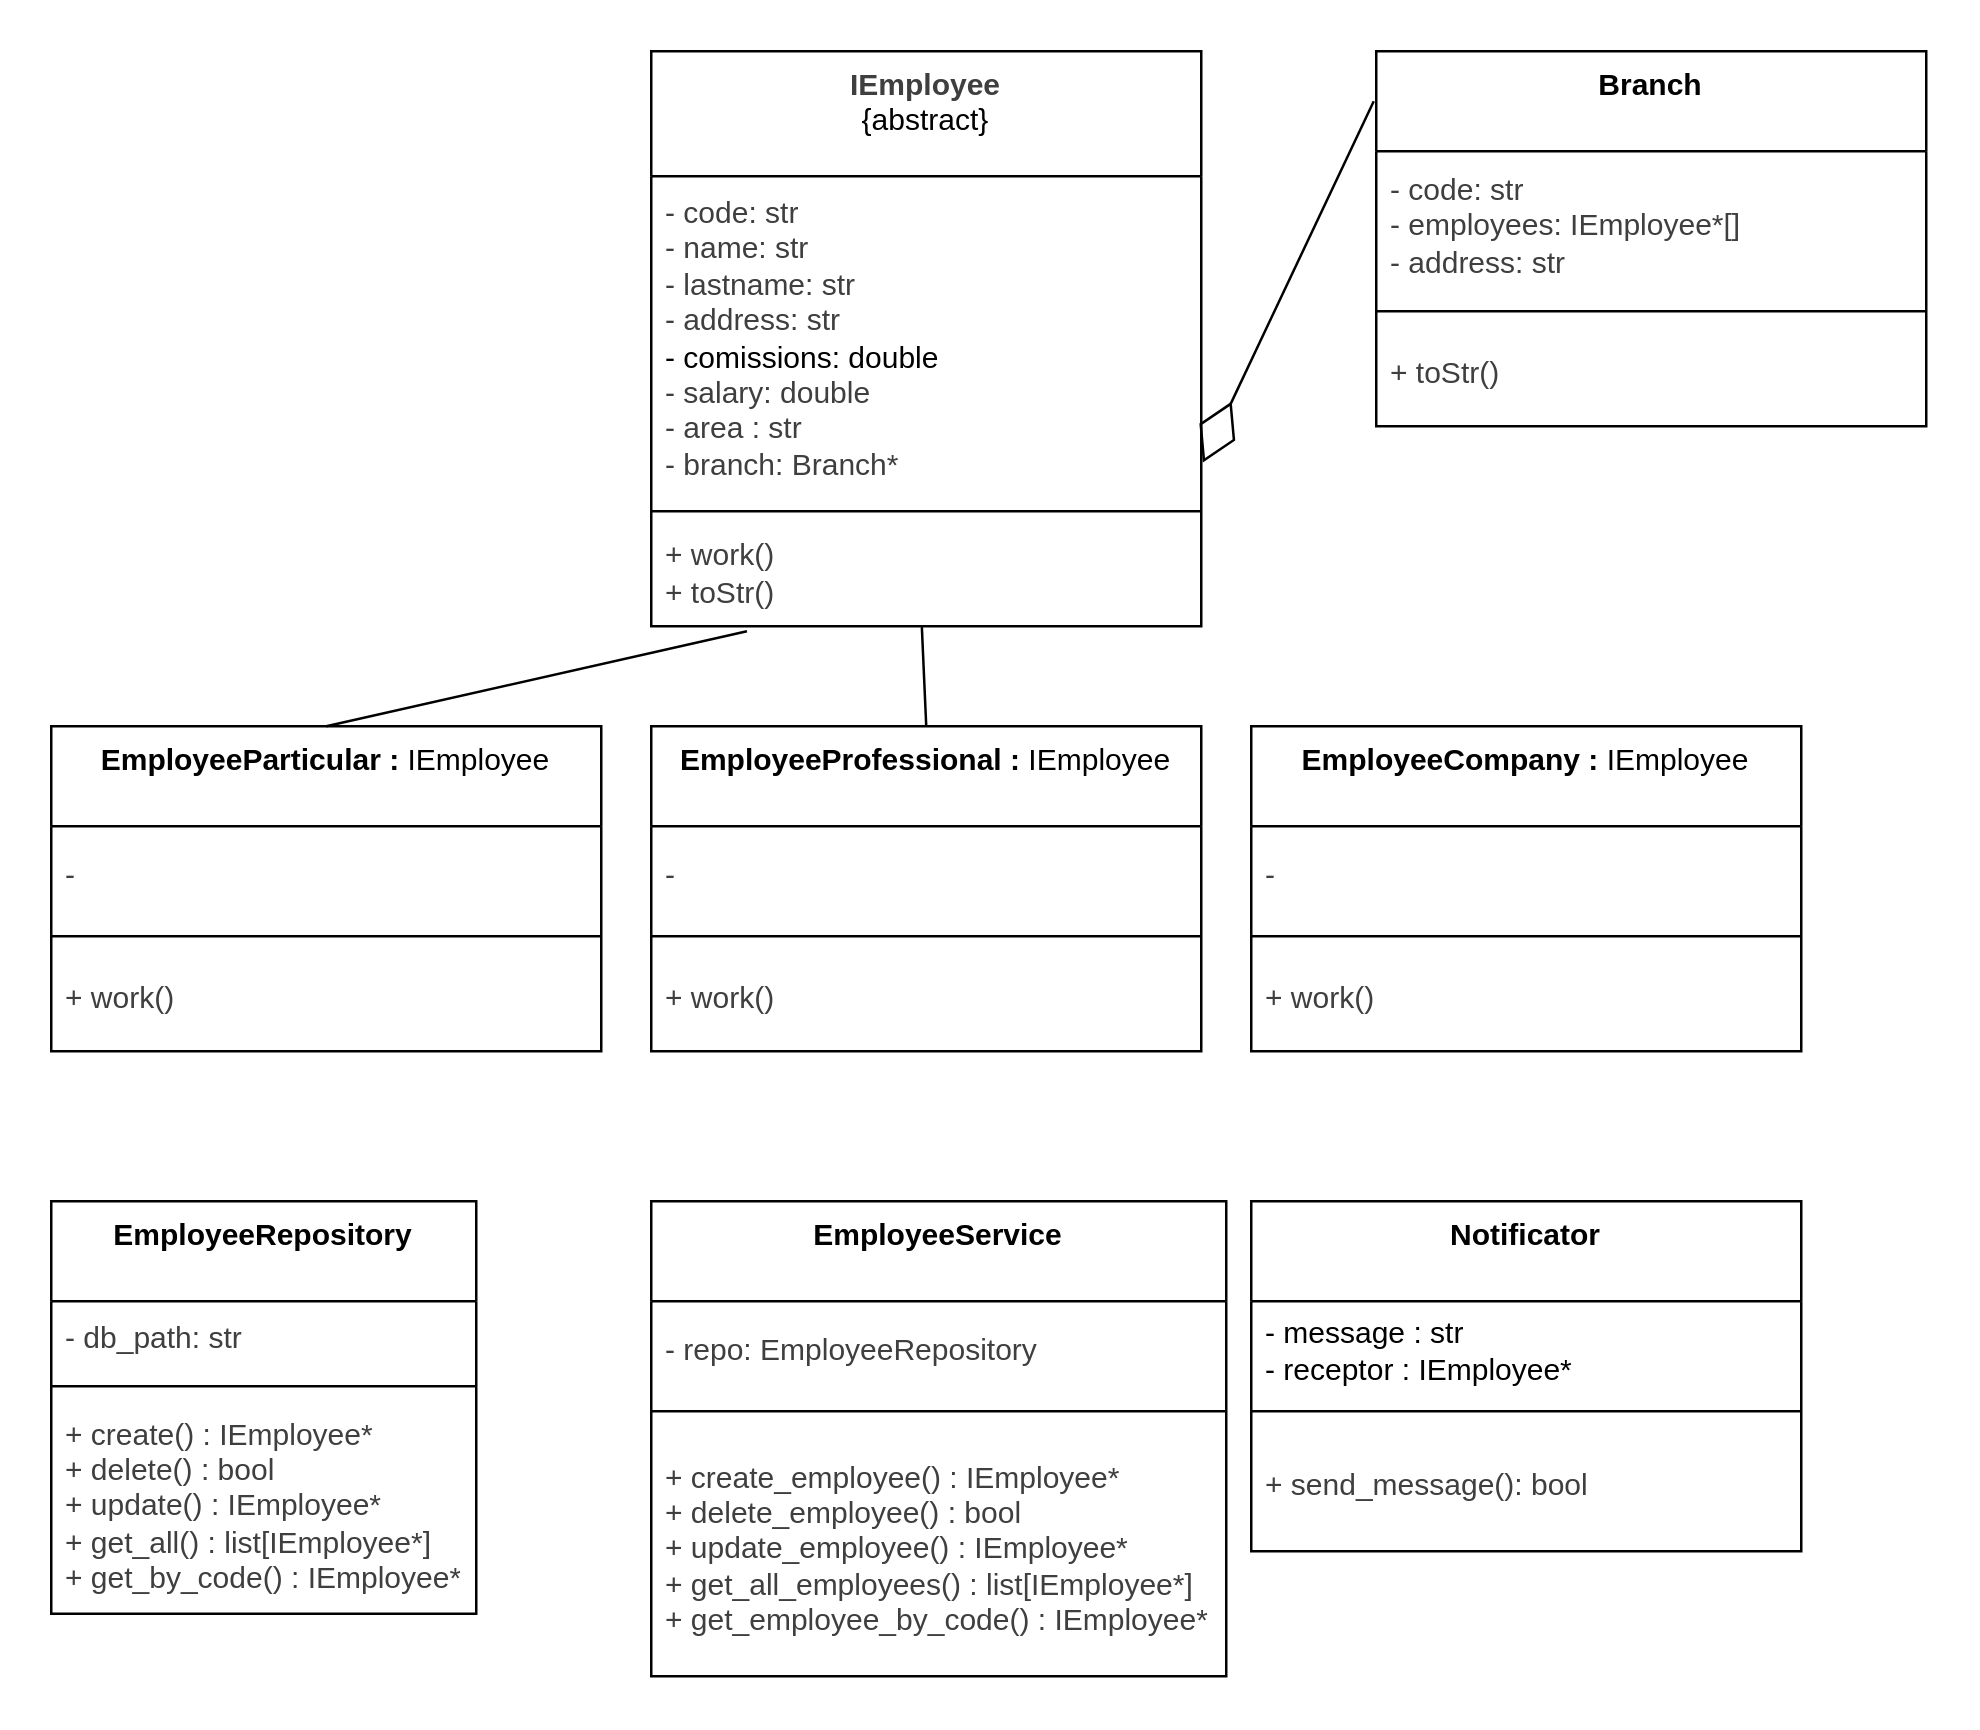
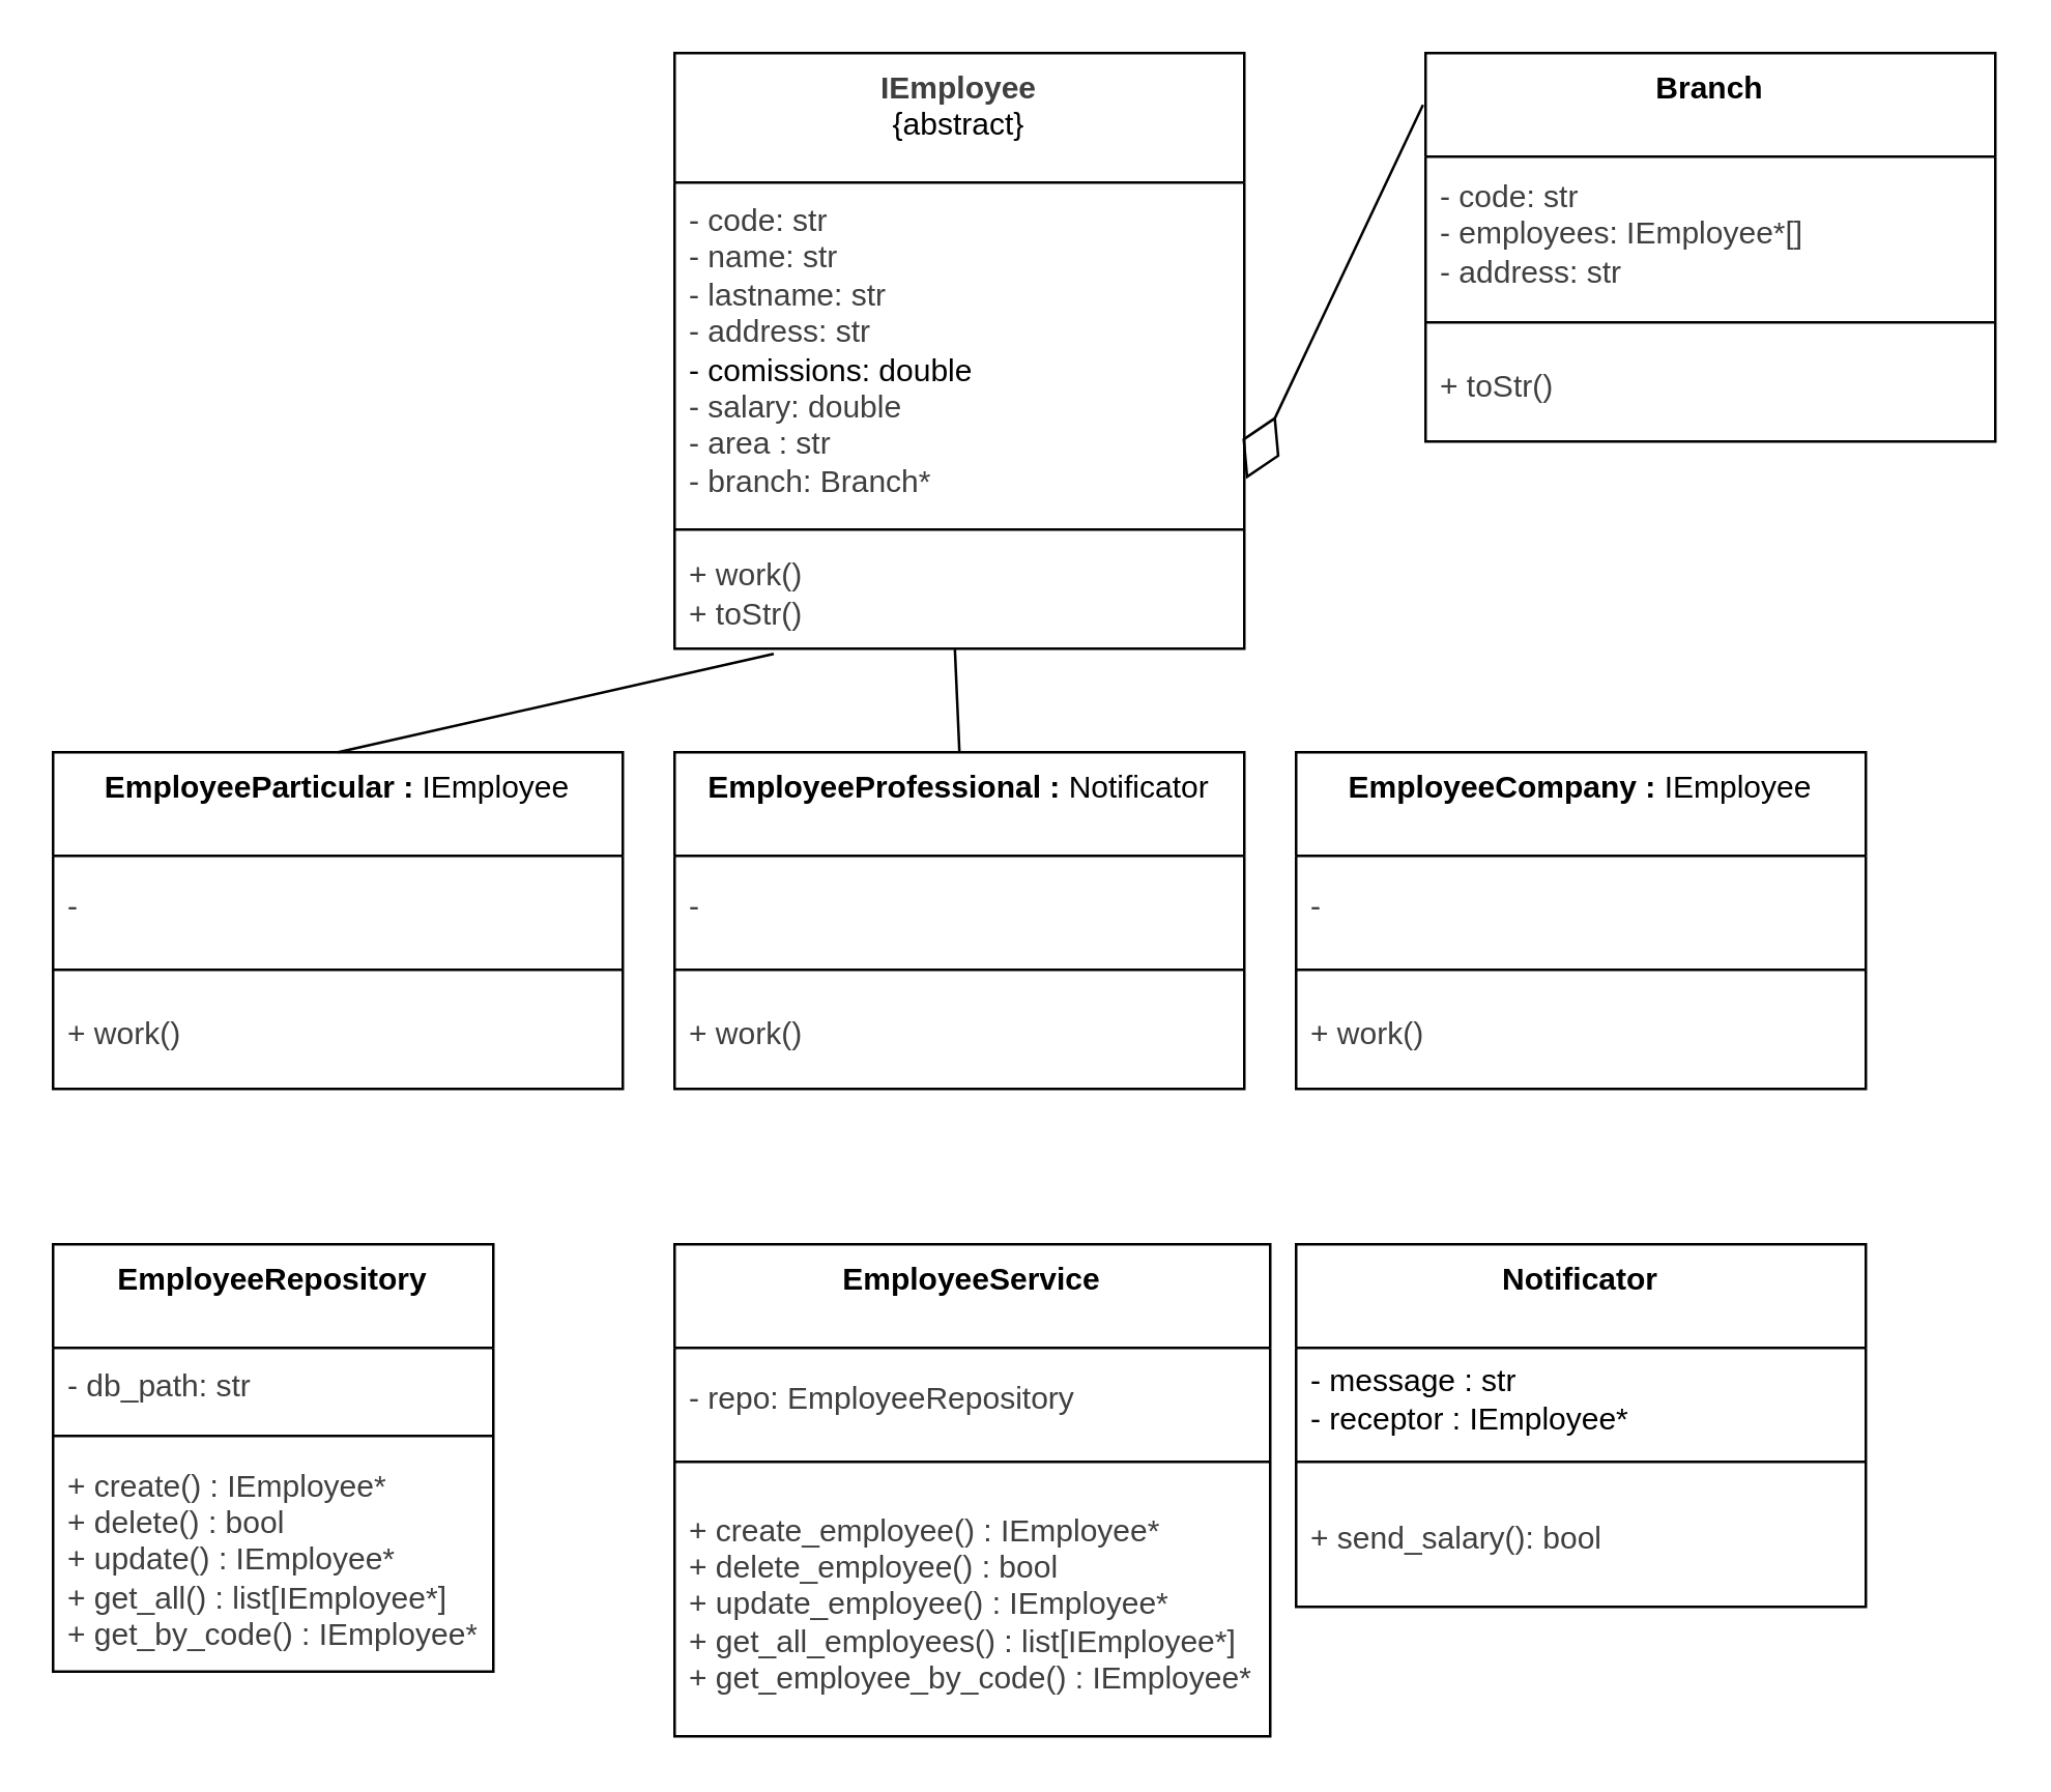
- <mxCell id="15" value="&lt;span style=&quot;color: rgb(0, 0, 0);&quot;&gt;&lt;b&gt;EmployeeProfessional : &lt;/b&gt;IEmployee&lt;/span&gt;" style="swimlane;fontStyle=0;align=center;verticalAlign=top;childLayout=stackLayout;horizontal=1;startSize=40;horizontalStack=0;resizeParent=1;resizeParentMax=0;resizeLast=0;collapsible=0;marginBottom=0;html=1;whiteSpace=wrap;" parent="1" vertex="1"><mxGeometry x="260" y="290" width="220" height="130" as="geometry" /></mxCell>
+ <mxCell id="15" value="&lt;span style=&quot;color: rgb(0, 0, 0);&quot;&gt;&lt;b&gt;EmployeeProfessional : &lt;/b&gt;Notificator&lt;/span&gt;" style="swimlane;fontStyle=0;align=center;verticalAlign=top;childLayout=stackLayout;horizontal=1;startSize=40;horizontalStack=0;resizeParent=1;resizeParentMax=0;resizeLast=0;collapsible=0;marginBottom=0;html=1;whiteSpace=wrap;" parent="1" vertex="1"><mxGeometry x="260" y="290" width="220" height="130" as="geometry" /></mxCell>
- <mxCell id="36" value="&lt;span style=&quot;color: rgb(63, 63, 63); text-align: center;&quot;&gt;+ send_message(): bool&lt;/span&gt;" style="text;html=1;strokeColor=none;fillColor=none;align=left;verticalAlign=middle;spacingLeft=4;spacingRight=4;overflow=hidden;rotatable=0;points=[[0,0.5],[1,0.5]];portConstraint=eastwest;whiteSpace=wrap;" parent="33" vertex="1"><mxGeometry y="88" width="220" height="52" as="geometry" /></mxCell>
+ <mxCell id="36" value="&lt;span style=&quot;color: rgb(63, 63, 63); text-align: center;&quot;&gt;+ send_salary(): bool&lt;/span&gt;" style="text;html=1;strokeColor=none;fillColor=none;align=left;verticalAlign=middle;spacingLeft=4;spacingRight=4;overflow=hidden;rotatable=0;points=[[0,0.5],[1,0.5]];portConstraint=eastwest;whiteSpace=wrap;" parent="33" vertex="1"><mxGeometry y="88" width="220" height="52" as="geometry" /></mxCell>
